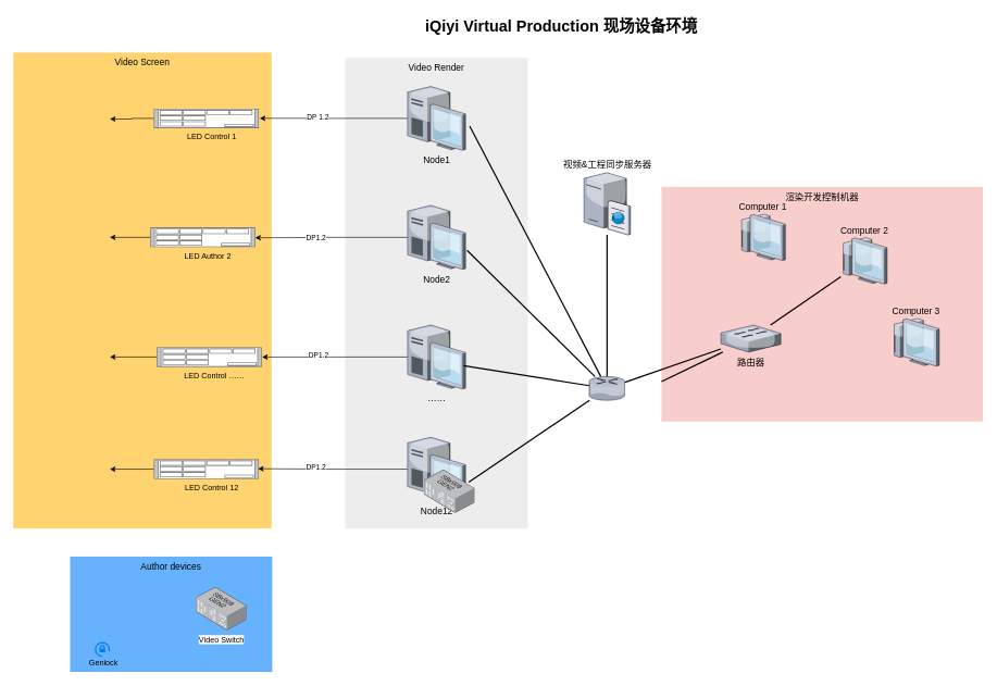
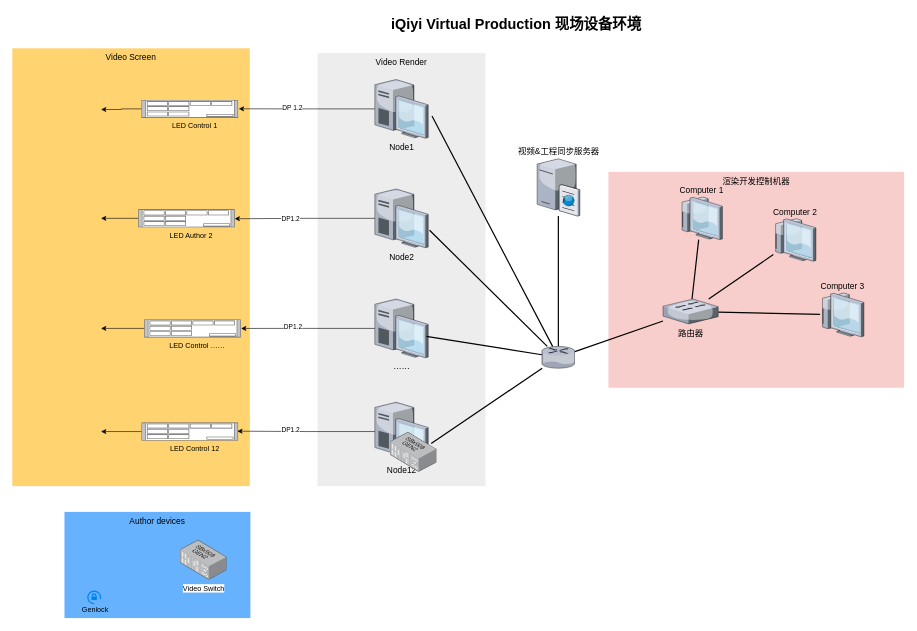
+ <mxCell id="19" style="edgeStyle=none;rounded=0;html=1;startSize=10;endSize=10;jettySize=auto;orthogonalLoop=1;fontSize=14;endArrow=none;endFill=0;strokeWidth=2;" parent="1" source="20" target="21" edge="1"><mxGeometry relative="1" as="geometry" /></mxCell>
- <mxCell id="17" style="edgeStyle=none;rounded=0;html=1;startSize=10;endSize=10;jettySize=auto;orthogonalLoop=1;fontSize=14;endArrow=none;endFill=0;strokeWidth=2;" parent="1" source="20" target="2" edge="1"><mxGeometry relative="1" as="geometry" /></mxCell>
+ <mxCell id="17" style="edgeStyle=none;rounded=0;html=1;startSize=10;endSize=10;jettySize=auto;orthogonalLoop=1;fontSize=14;endArrow=none;endFill=0;strokeWidth=2;" parent="1" source="20" target="23" edge="1"><mxGeometry relative="1" as="geometry" /></mxCell>
